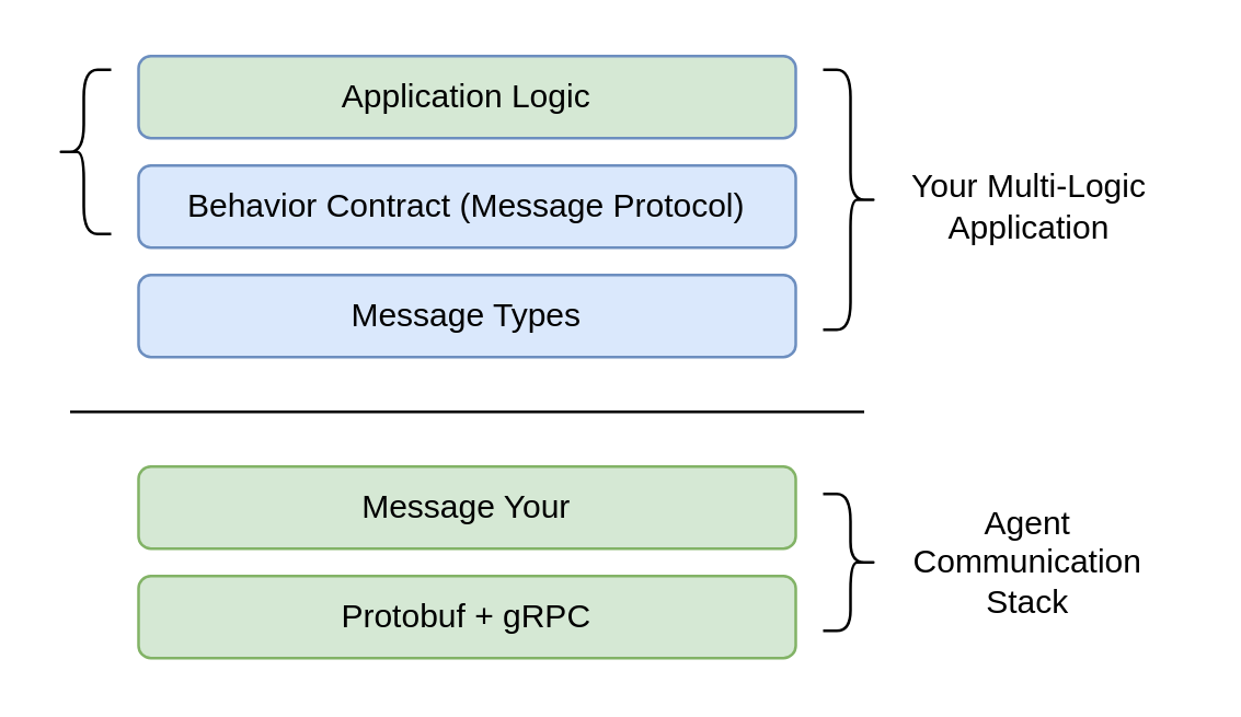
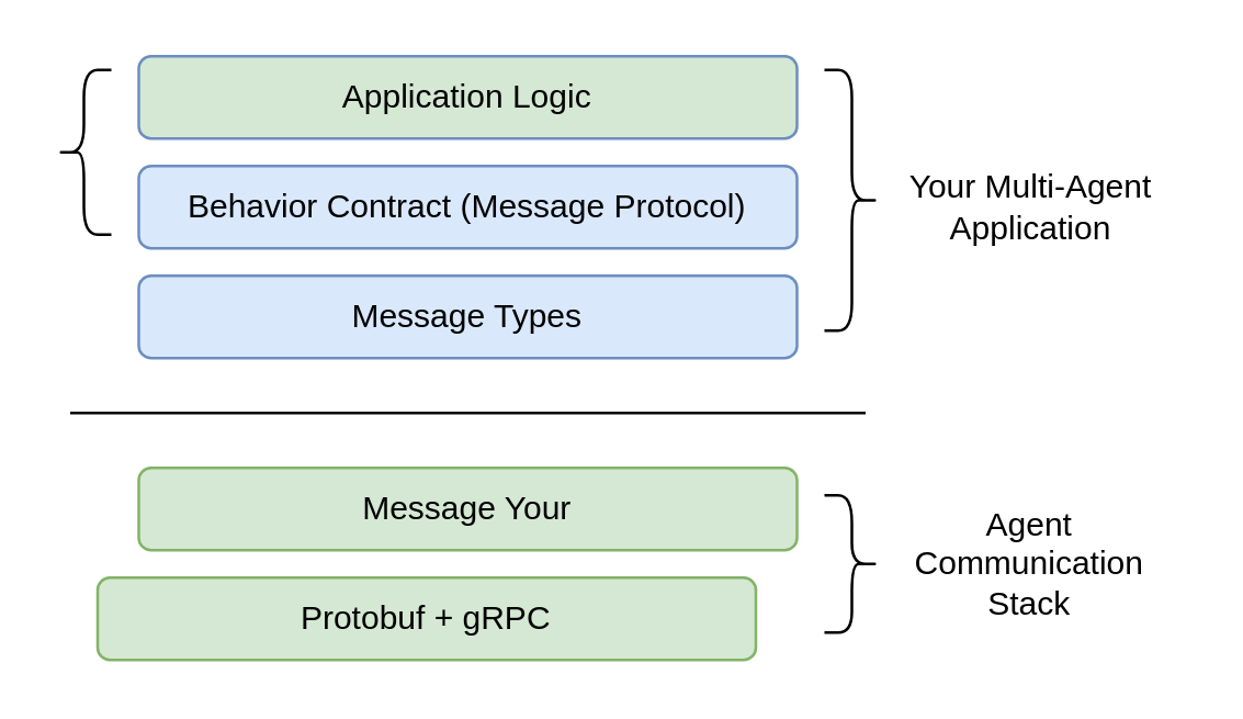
- <mxCell id="9" value="Your Multi-Logic Application" style="text;html=1;align=center;verticalAlign=middle;whiteSpace=wrap;rounded=0;" vertex="1" parent="1"><mxGeometry x="320" y="60" width="111" height="30" as="geometry" /></mxCell>
+ <mxCell id="9" value="Your Multi-Agent Application" style="text;html=1;align=center;verticalAlign=middle;whiteSpace=wrap;rounded=0;" vertex="1" parent="1"><mxGeometry x="320" y="60" width="111" height="30" as="geometry" /></mxCell>
- <mxCell id="6" value="Protobuf + gRPC" style="rounded=1;whiteSpace=wrap;html=1;fillColor=#d5e8d4;strokeColor=#82b366;" vertex="1" parent="1"><mxGeometry x="50" y="210" width="240" height="30" as="geometry" /></mxCell>
+ <mxCell id="6" value="Protobuf + gRPC" style="rounded=1;whiteSpace=wrap;html=1;fillColor=#d5e8d4;strokeColor=#82b366;" vertex="1" parent="1"><mxGeometry x="35" y="210" width="240" height="30" as="geometry" /></mxCell>
